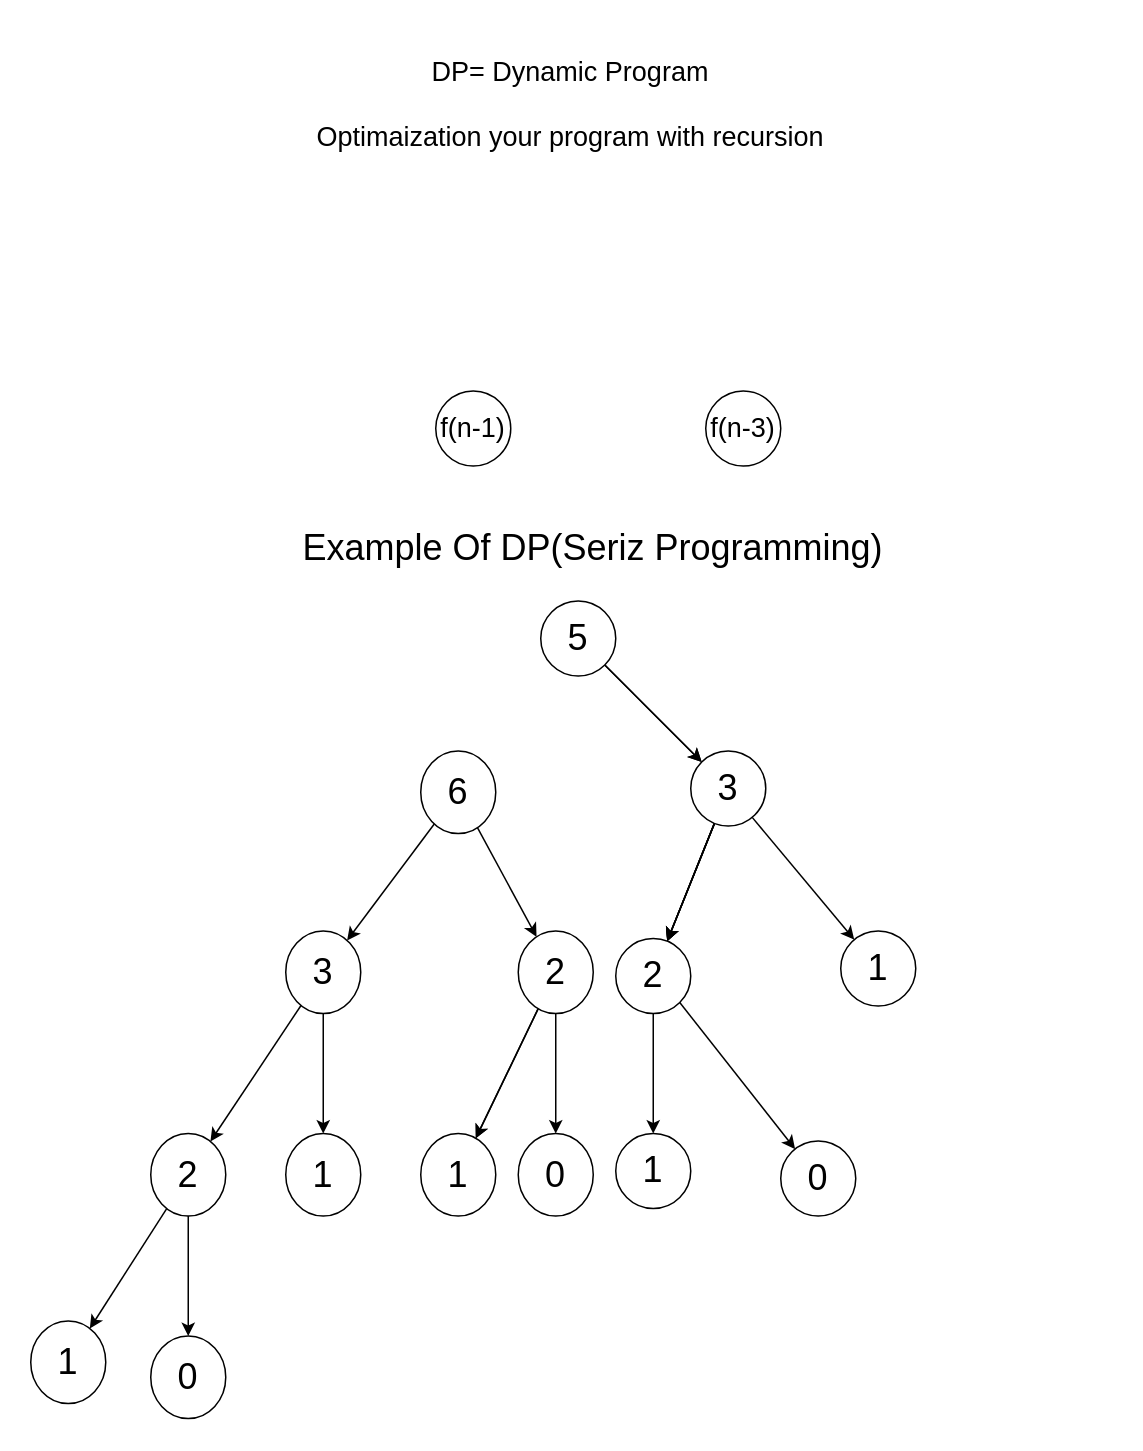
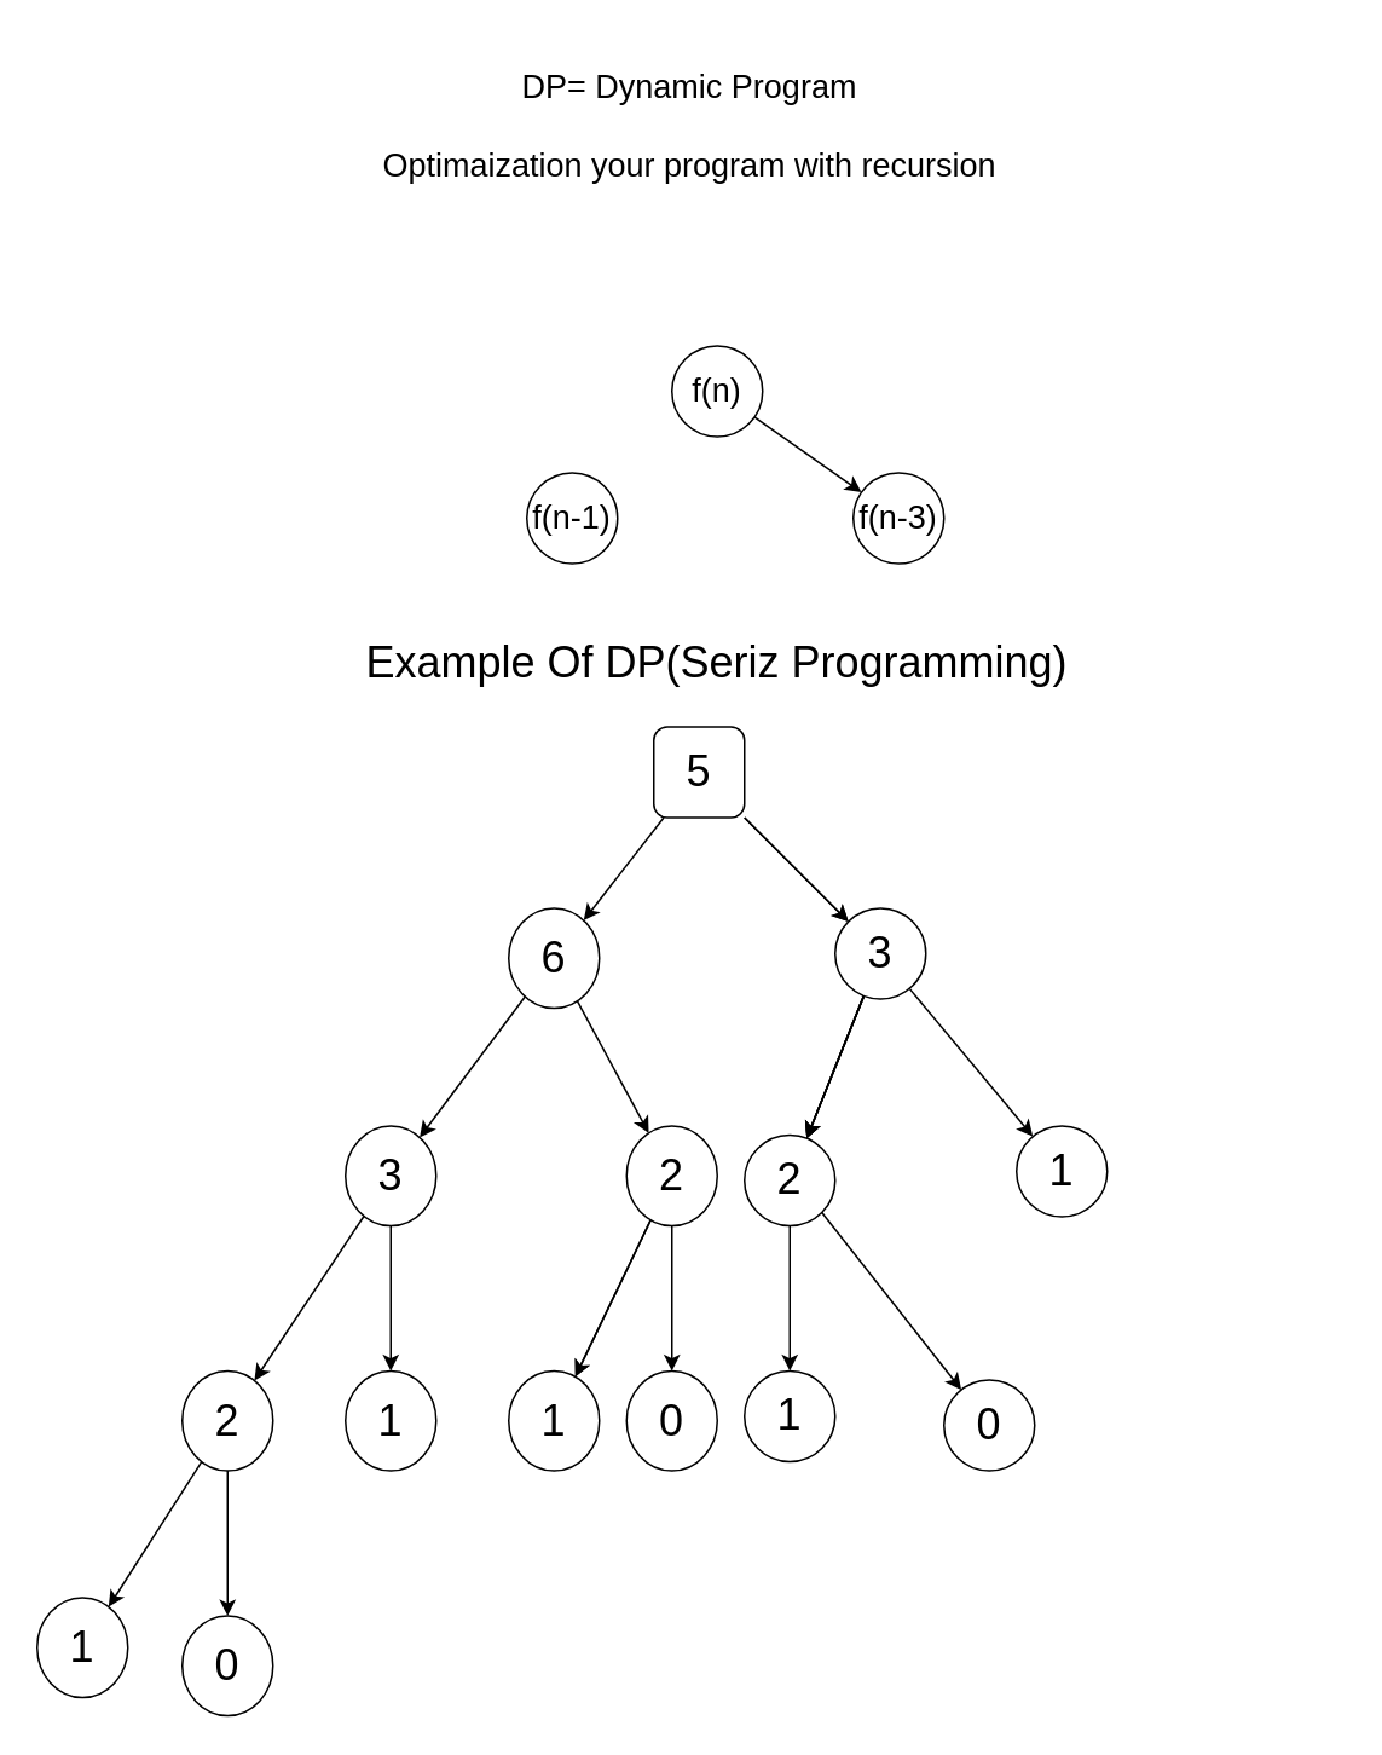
+ <mxCell id="4" value="f(n)" style="ellipse;whiteSpace=wrap;html=1;fontSize=18;" parent="1" vertex="1"><mxGeometry x="370" y="190" width="50" height="50" as="geometry" /></mxCell>
+ <mxCell id="3" value="" style="edgeStyle=none;html=1;fontSize=18;" parent="1" source="4" target="6" edge="1"><mxGeometry relative="1" as="geometry" /></mxCell>
- <mxCell id="11" value="5" style="ellipse;whiteSpace=wrap;html=1;fontSize=24;" vertex="1" parent="1"><mxGeometry x="360" y="400" width="50" height="50" as="geometry" /></mxCell>
+ <mxCell id="11" value="5" style="whiteSpace=wrap;html=1;fontSize=24;rounded=1;" vertex="1" parent="1"><mxGeometry x="360" y="400" width="50" height="50" as="geometry" /></mxCell>
+ <mxCell id="10" value="" style="edgeStyle=none;html=1;fontSize=24;" edge="1" parent="1" source="11" target="20"><mxGeometry relative="1" as="geometry" /></mxCell>
